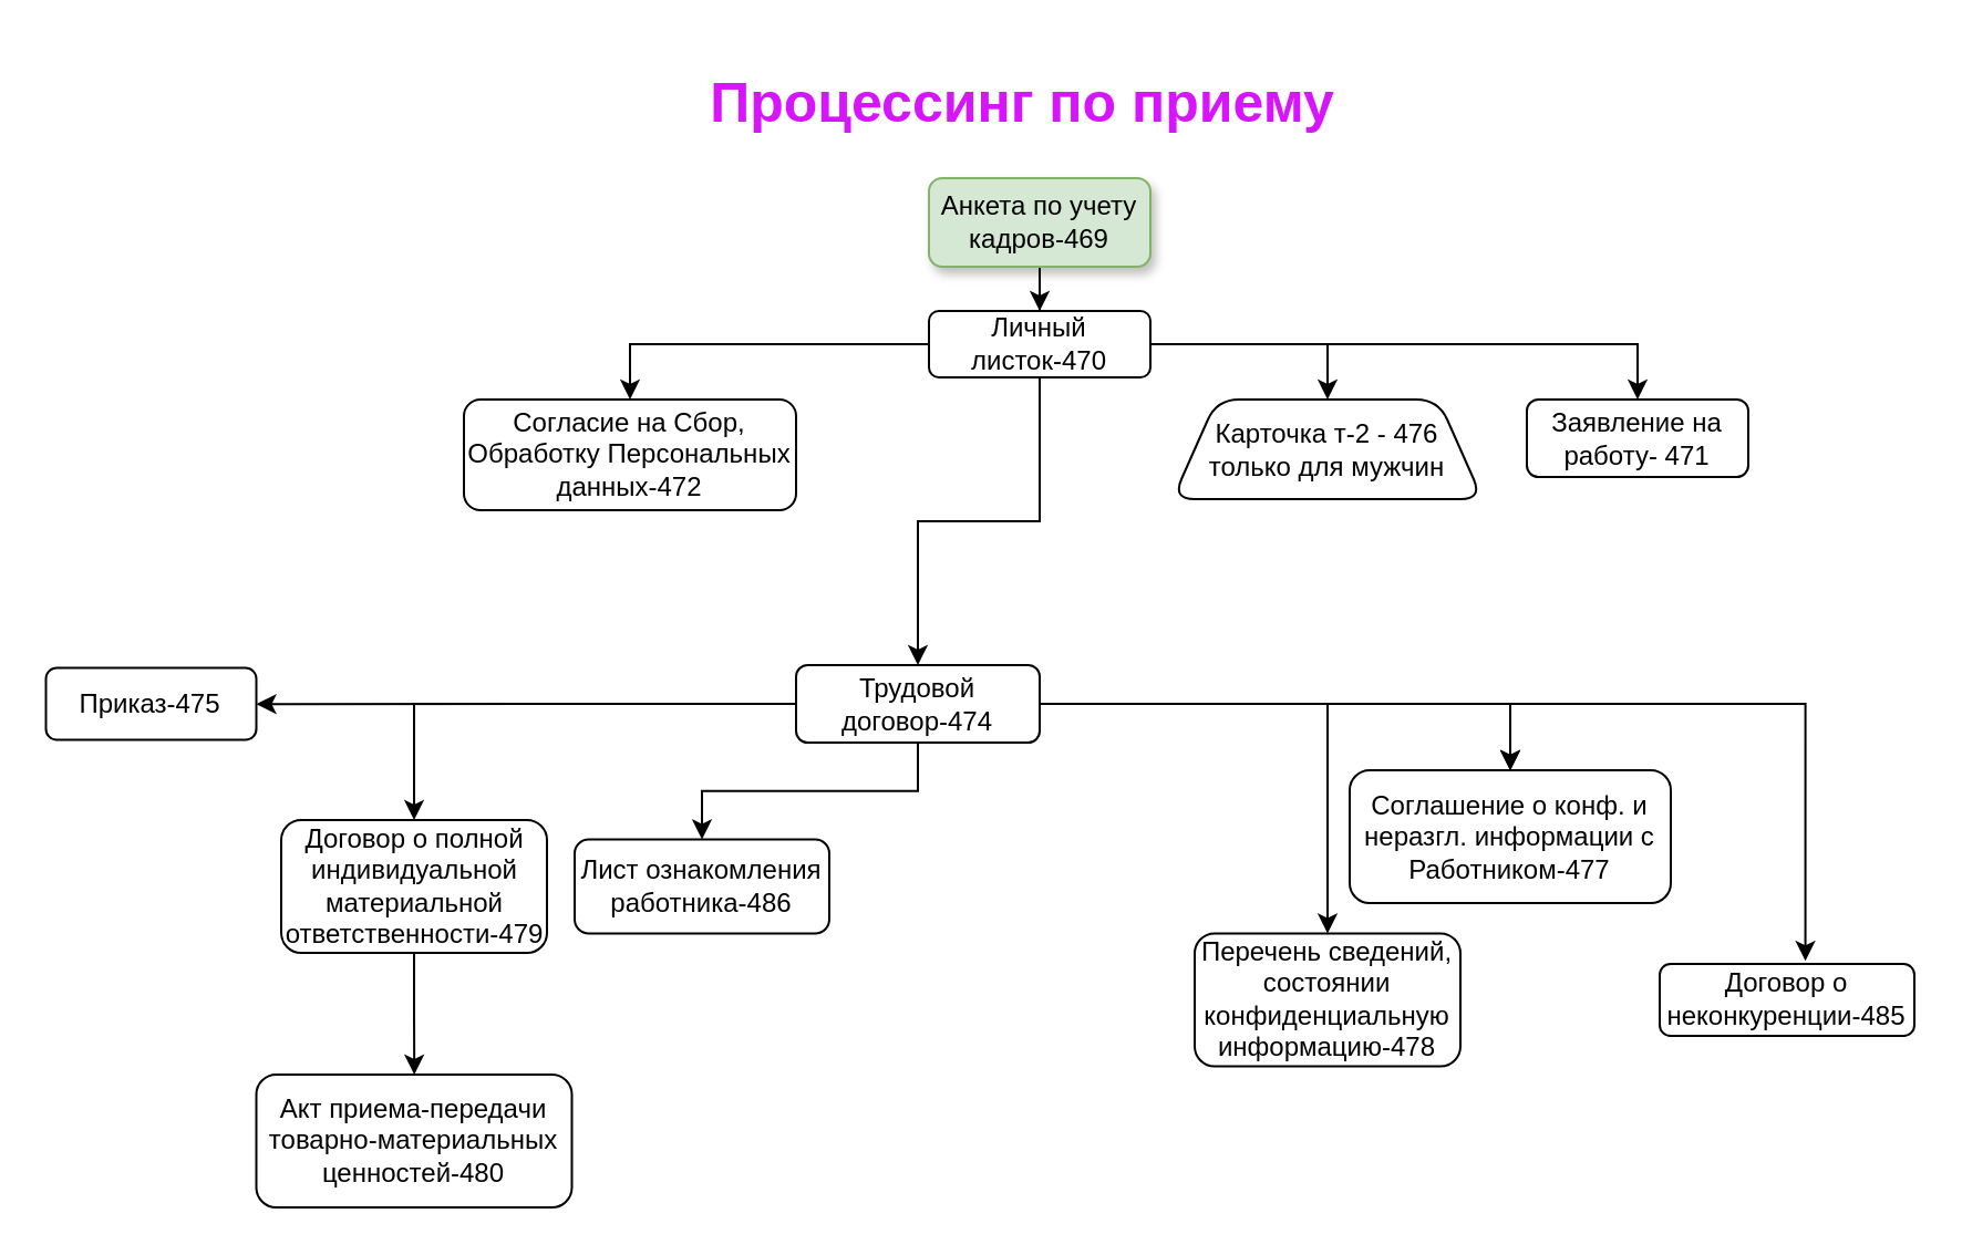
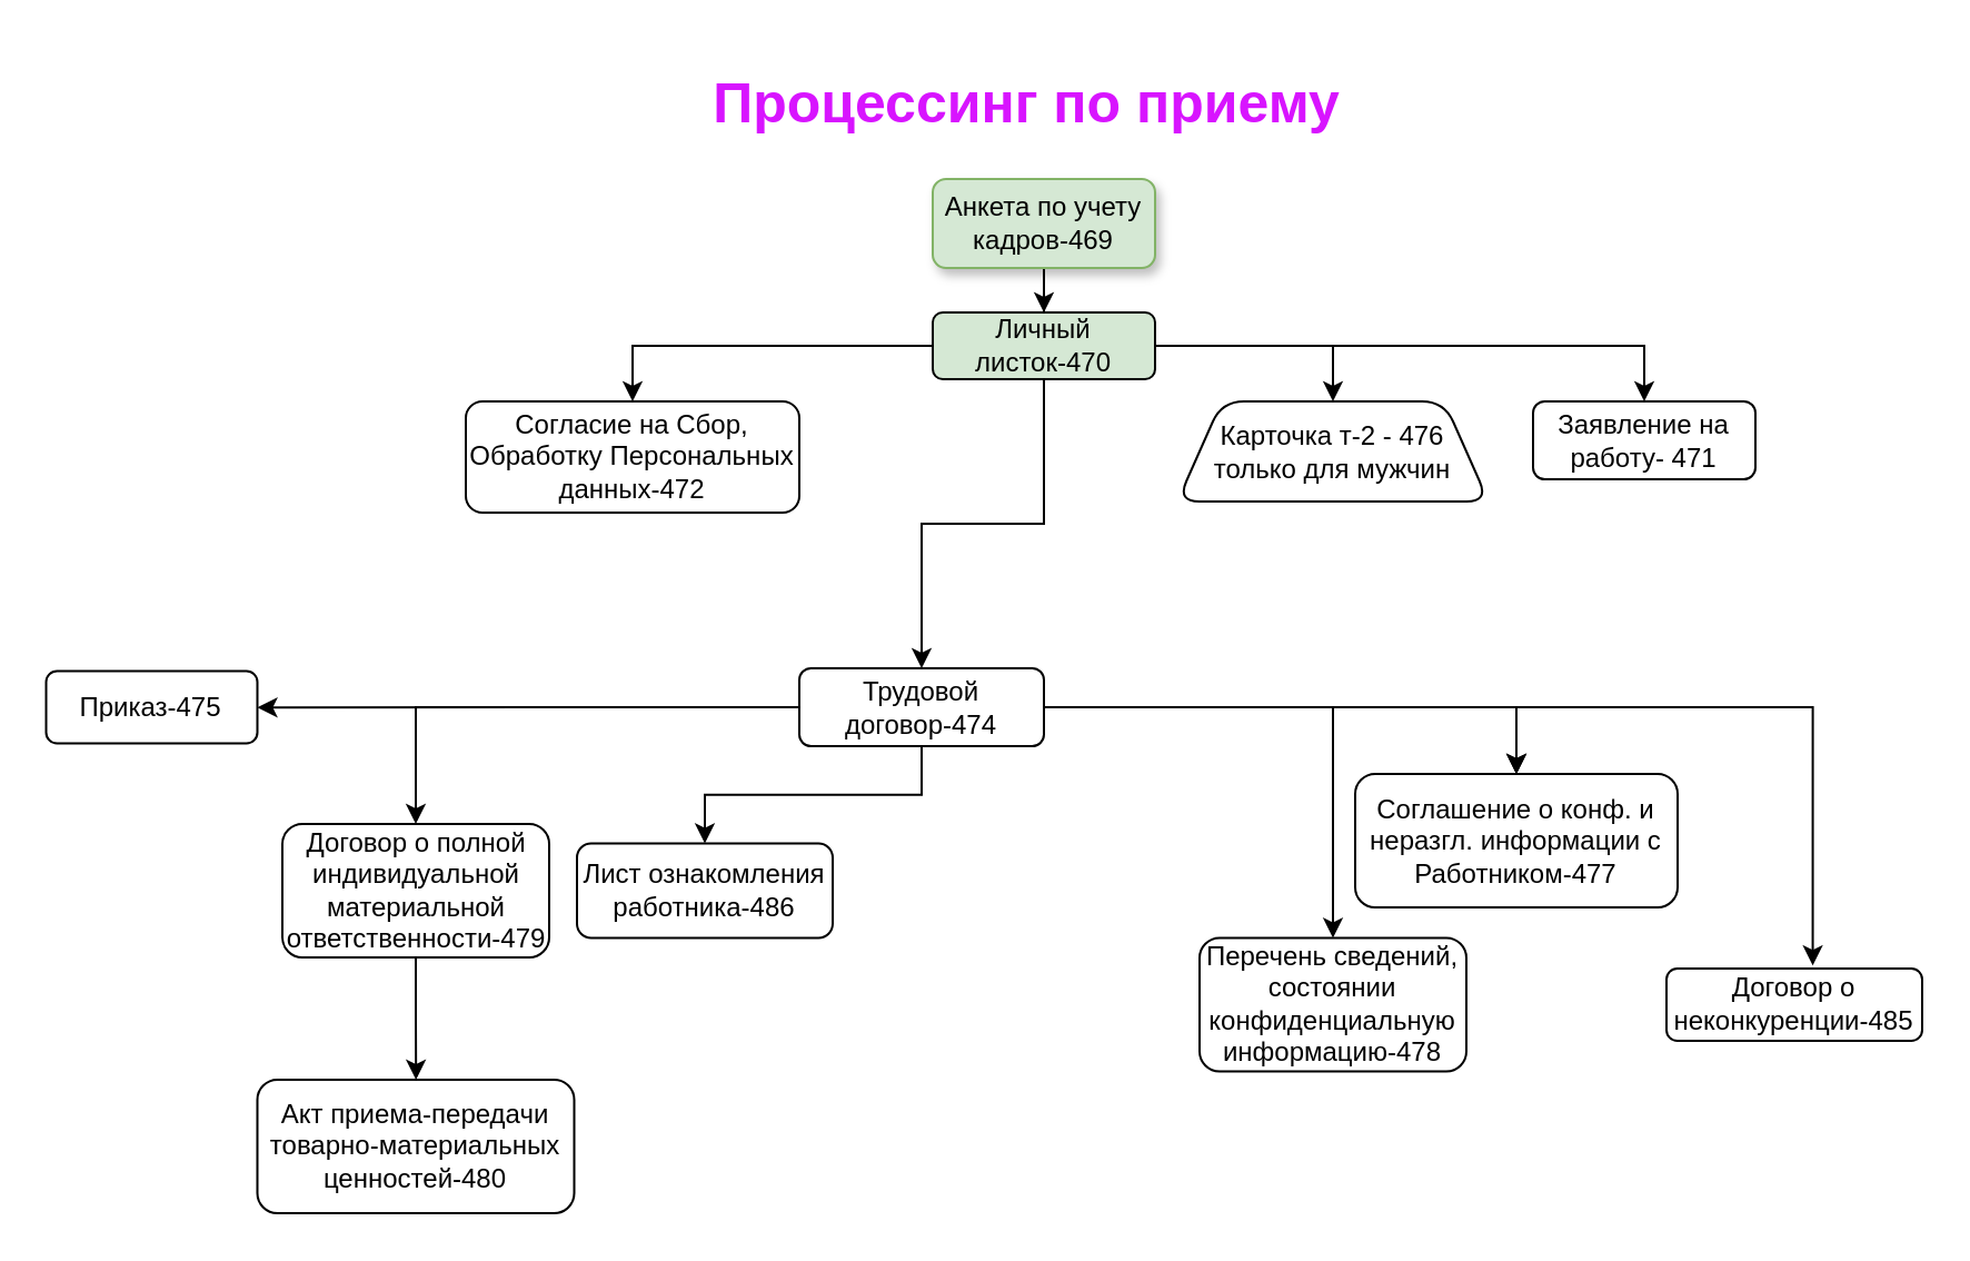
- <mxCell id="8" value="Личный листок-470" style="rounded=1;whiteSpace=wrap;html=1;" vertex="1" parent="1"><mxGeometry x="419" y="140" width="100" height="30" as="geometry" /></mxCell>
+ <mxCell id="8" value="Личный листок-470" style="rounded=1;whiteSpace=wrap;html=1;fillColor=#d5e8d4;" vertex="1" parent="1"><mxGeometry x="419" y="140" width="100" height="30" as="geometry" /></mxCell>
